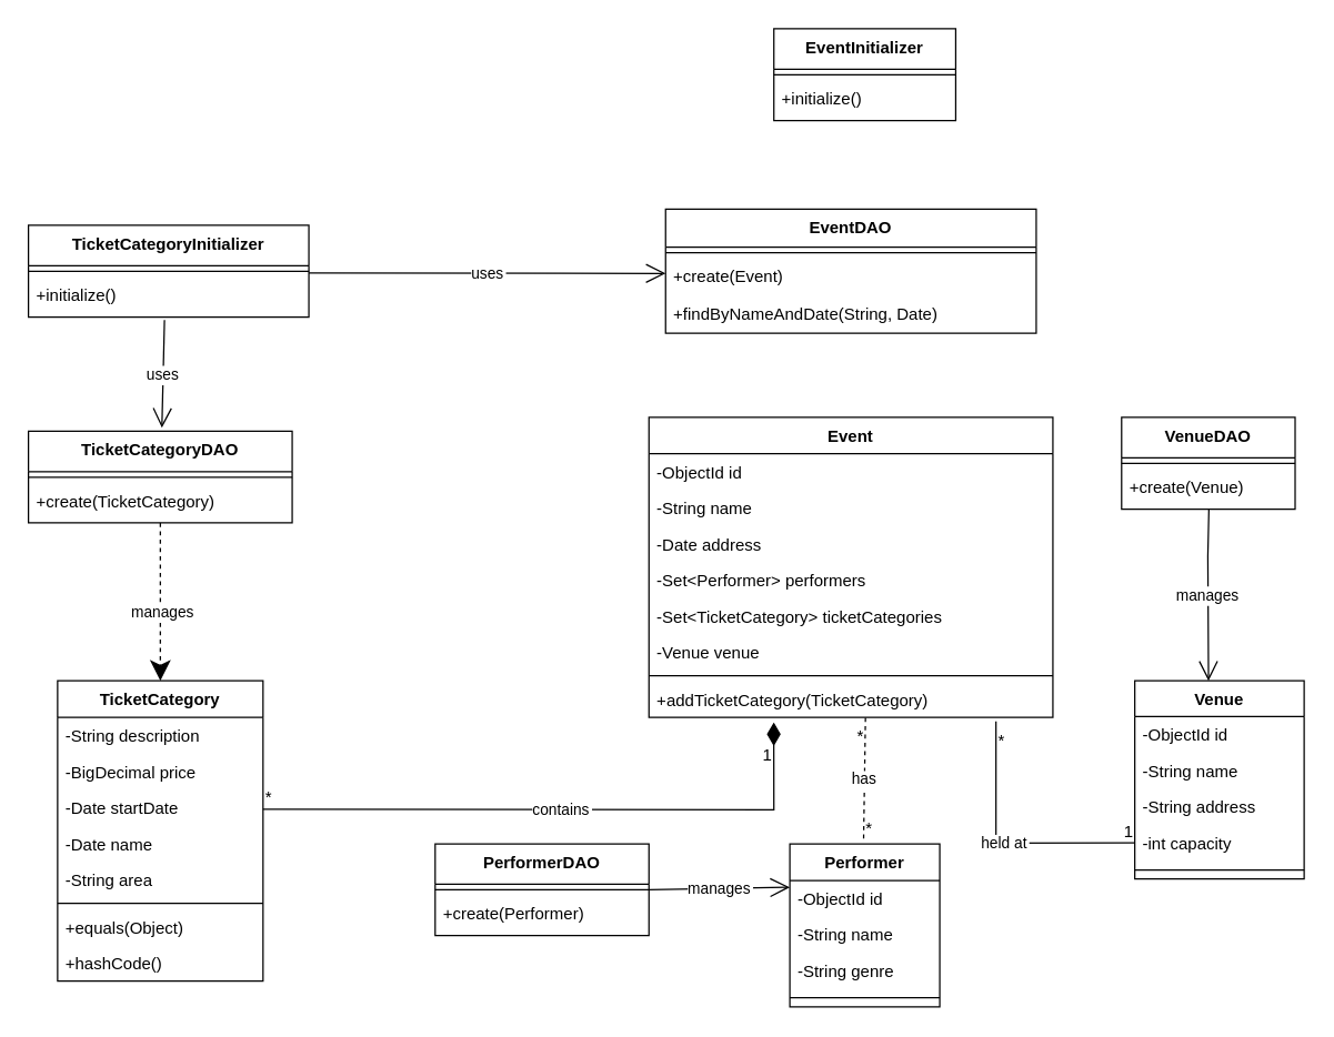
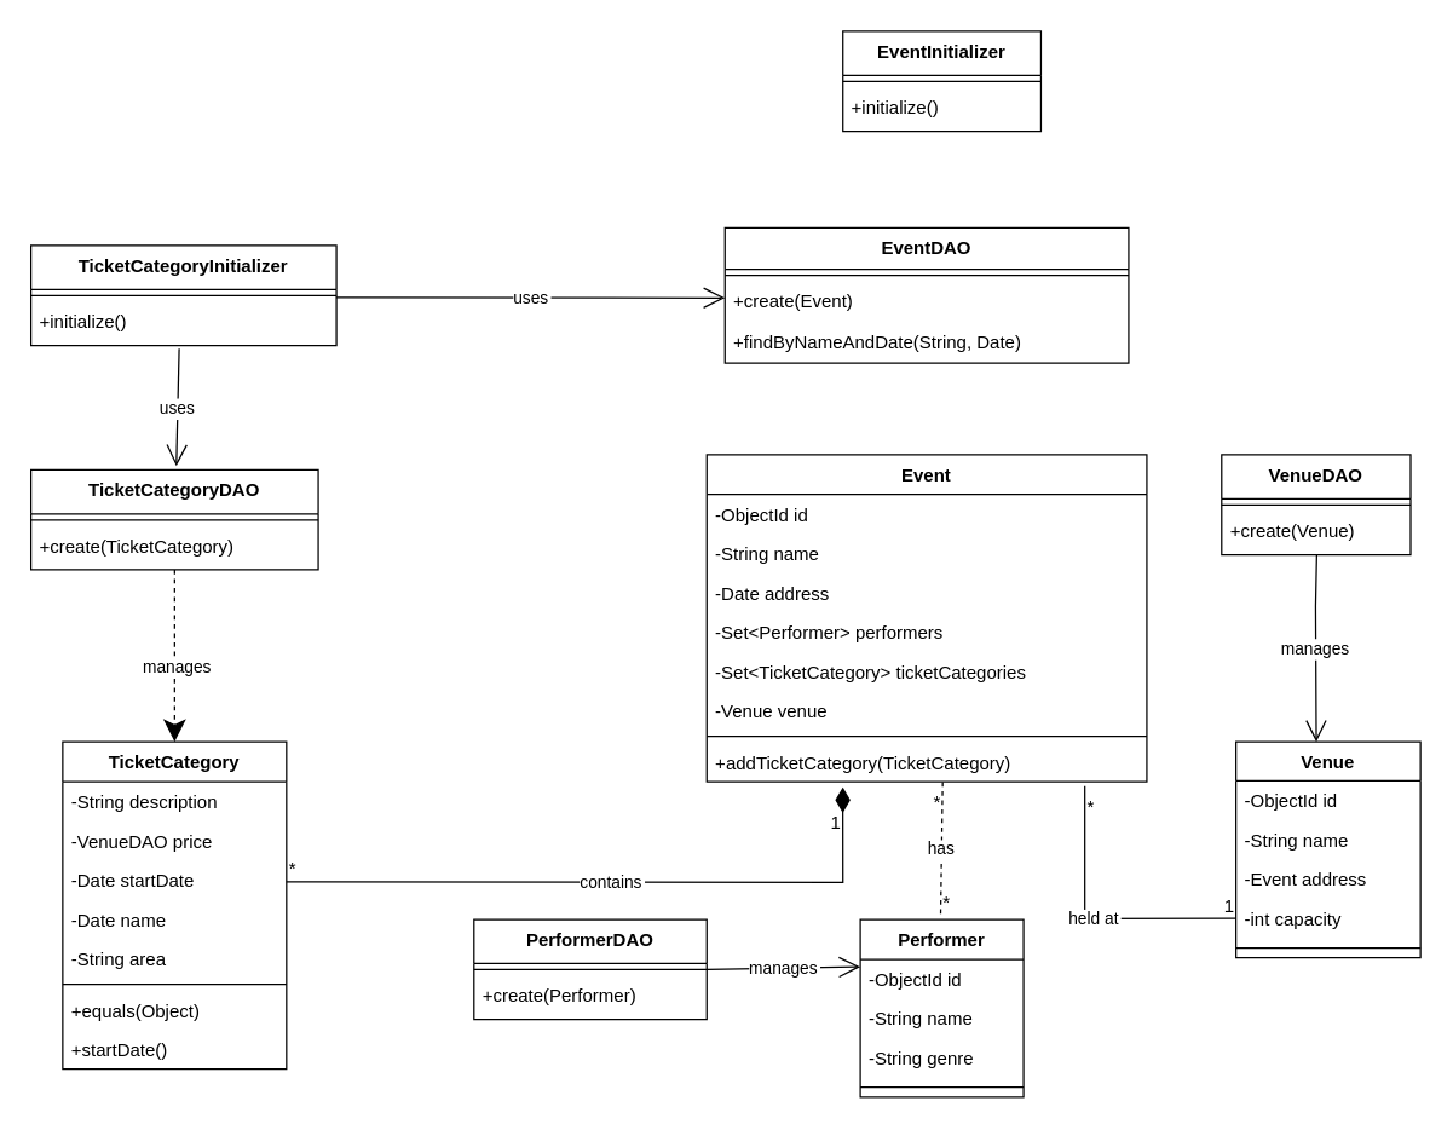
- <mxCell id="13" value="-BigDecimal price" style="text;strokeColor=none;fillColor=none;align=left;verticalAlign=top;spacingLeft=4;spacingRight=4;overflow=hidden;rotatable=0;points=[[0,0.5],[1,0.5]];portConstraint=eastwest;" vertex="1" parent="11"><mxGeometry y="52.375" width="148" height="26" as="geometry" /></mxCell>
+ <mxCell id="13" value="-VenueDAO price" style="text;strokeColor=none;fillColor=none;align=left;verticalAlign=top;spacingLeft=4;spacingRight=4;overflow=hidden;rotatable=0;points=[[0,0.5],[1,0.5]];portConstraint=eastwest;" vertex="1" parent="11"><mxGeometry y="52.375" width="148" height="26" as="geometry" /></mxCell>
- <mxCell id="28" value="-String address" style="text;strokeColor=none;fillColor=none;align=left;verticalAlign=top;spacingLeft=4;spacingRight=4;overflow=hidden;rotatable=0;points=[[0,0.5],[1,0.5]];portConstraint=eastwest;" vertex="1" parent="25"><mxGeometry y="77.818" width="122" height="26" as="geometry" /></mxCell>
+ <mxCell id="28" value="-Event address" style="text;strokeColor=none;fillColor=none;align=left;verticalAlign=top;spacingLeft=4;spacingRight=4;overflow=hidden;rotatable=0;points=[[0,0.5],[1,0.5]];portConstraint=eastwest;" vertex="1" parent="25"><mxGeometry y="77.818" width="122" height="26" as="geometry" /></mxCell>
- <mxCell id="19" value="+hashCode()" style="text;strokeColor=none;fillColor=none;align=left;verticalAlign=top;spacingLeft=4;spacingRight=4;overflow=hidden;rotatable=0;points=[[0,0.5],[1,0.5]];portConstraint=eastwest;" vertex="1" parent="11"><mxGeometry y="190.375" width="148" height="26" as="geometry" /></mxCell>
+ <mxCell id="19" value="+startDate()" style="text;strokeColor=none;fillColor=none;align=left;verticalAlign=top;spacingLeft=4;spacingRight=4;overflow=hidden;rotatable=0;points=[[0,0.5],[1,0.5]];portConstraint=eastwest;" vertex="1" parent="11"><mxGeometry y="190.375" width="148" height="26" as="geometry" /></mxCell>
